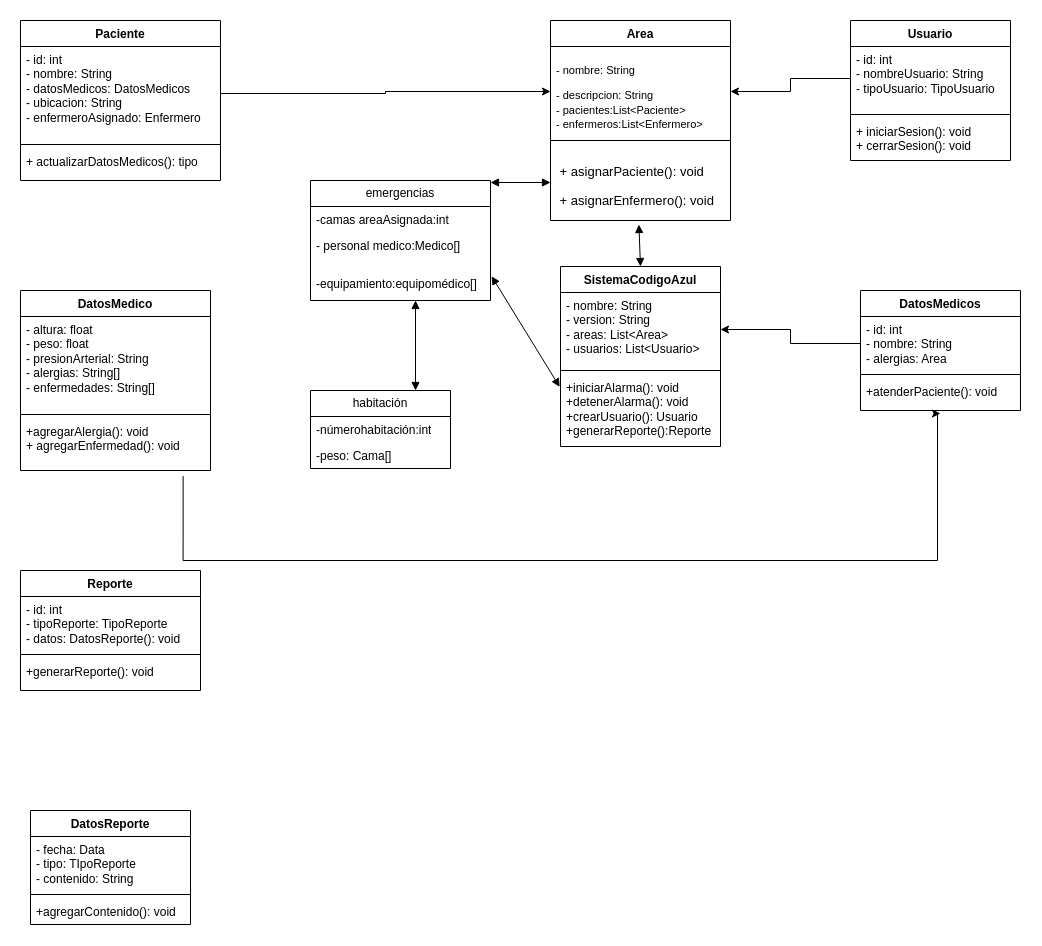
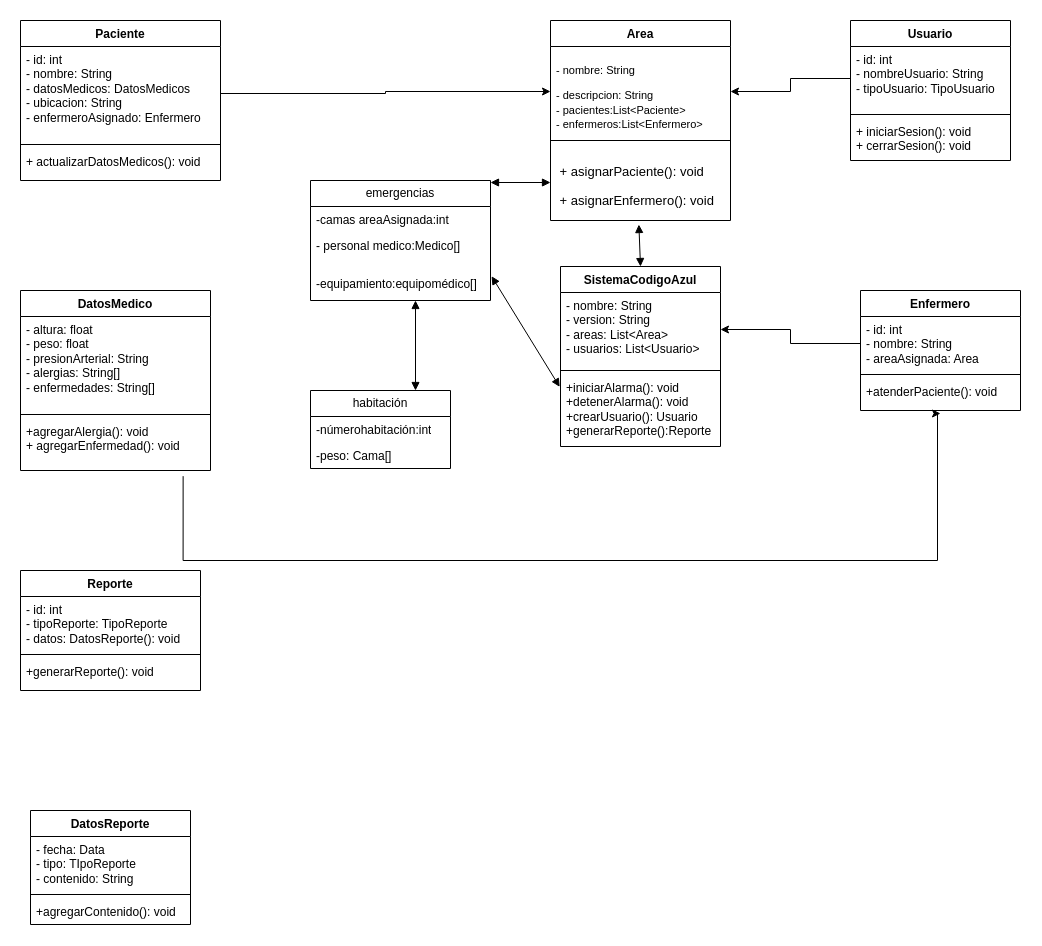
- <mxCell id="17" value="+ actualizarDatosMedicos(): tipo" style="text;strokeColor=none;fillColor=none;align=left;verticalAlign=top;spacingLeft=4;spacingRight=4;overflow=hidden;rotatable=0;points=[[0,0.5],[1,0.5]];portConstraint=eastwest;whiteSpace=wrap;html=1;" parent="14" vertex="1"><mxGeometry y="128" width="200" height="32" as="geometry" /></mxCell>
+ <mxCell id="17" value="+ actualizarDatosMedicos(): void" style="text;strokeColor=none;fillColor=none;align=left;verticalAlign=top;spacingLeft=4;spacingRight=4;overflow=hidden;rotatable=0;points=[[0,0.5],[1,0.5]];portConstraint=eastwest;whiteSpace=wrap;html=1;" parent="14" vertex="1"><mxGeometry y="128" width="200" height="32" as="geometry" /></mxCell>
- <mxCell id="22" value="DatosMedicos" style="swimlane;fontStyle=1;align=center;verticalAlign=top;childLayout=stackLayout;horizontal=1;startSize=26;horizontalStack=0;resizeParent=1;resizeParentMax=0;resizeLast=0;collapsible=1;marginBottom=0;whiteSpace=wrap;html=1;" parent="1" vertex="1"><mxGeometry x="860" y="290" width="160" height="120" as="geometry" /></mxCell>
+ <mxCell id="22" value="Enfermero" style="swimlane;fontStyle=1;align=center;verticalAlign=top;childLayout=stackLayout;horizontal=1;startSize=26;horizontalStack=0;resizeParent=1;resizeParentMax=0;resizeLast=0;collapsible=1;marginBottom=0;whiteSpace=wrap;html=1;" parent="1" vertex="1"><mxGeometry x="860" y="290" width="160" height="120" as="geometry" /></mxCell>
- <mxCell id="23" value="- id: int&lt;br&gt;- nombre: String&lt;br&gt;- alergias: Area" style="text;strokeColor=none;fillColor=none;align=left;verticalAlign=top;spacingLeft=4;spacingRight=4;overflow=hidden;rotatable=0;points=[[0,0.5],[1,0.5]];portConstraint=eastwest;whiteSpace=wrap;html=1;" parent="22" vertex="1"><mxGeometry y="26" width="160" height="54" as="geometry" /></mxCell>
+ <mxCell id="23" value="- id: int&lt;br&gt;- nombre: String&lt;br&gt;- areaAsignada: Area" style="text;strokeColor=none;fillColor=none;align=left;verticalAlign=top;spacingLeft=4;spacingRight=4;overflow=hidden;rotatable=0;points=[[0,0.5],[1,0.5]];portConstraint=eastwest;whiteSpace=wrap;html=1;" parent="22" vertex="1"><mxGeometry y="26" width="160" height="54" as="geometry" /></mxCell>
